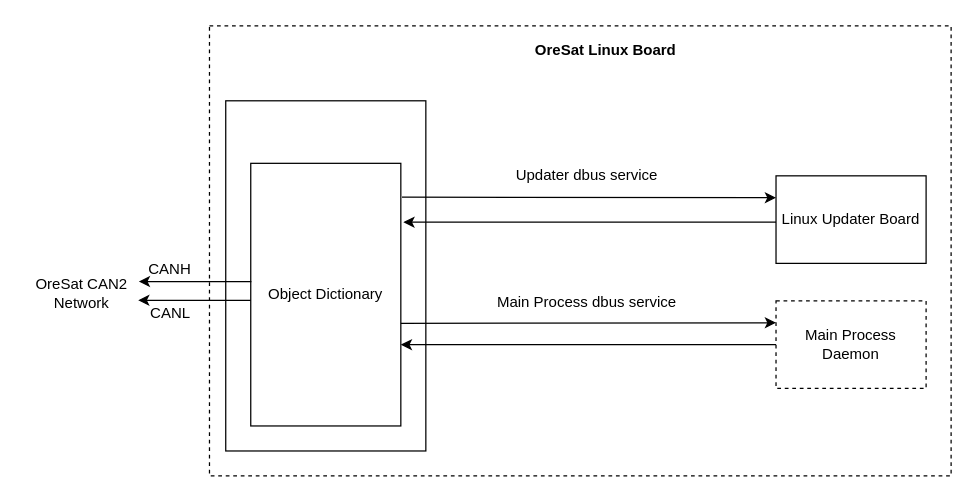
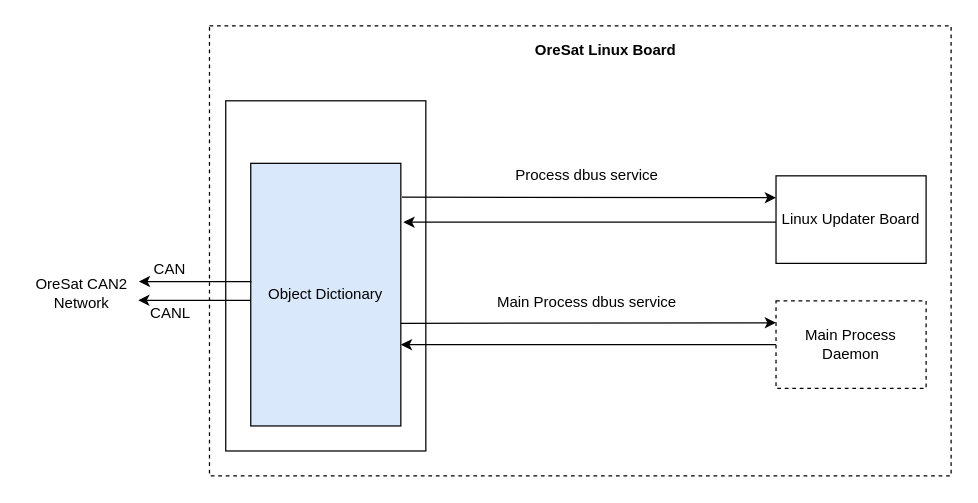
- <mxCell id="9" value="Updater dbus service" style="text;html=1;strokeColor=none;fillColor=none;align=center;verticalAlign=middle;whiteSpace=wrap;rounded=0;" vertex="1" parent="1"><mxGeometry x="354" y="135" width="230" height="10" as="geometry" /></mxCell>
+ <mxCell id="9" value="Process dbus service" style="text;html=1;strokeColor=none;fillColor=none;align=center;verticalAlign=middle;whiteSpace=wrap;rounded=0;" vertex="1" parent="1"><mxGeometry x="354" y="135" width="230" height="10" as="geometry" /></mxCell>
- <mxCell id="10" value="CANH" style="text;html=1;strokeColor=none;fillColor=none;align=center;verticalAlign=middle;whiteSpace=wrap;rounded=0;" vertex="1" parent="1"><mxGeometry x="120" y="205" width="31" height="20" as="geometry" /></mxCell>
+ <mxCell id="10" value="CAN" style="text;html=1;strokeColor=none;fillColor=none;align=center;verticalAlign=middle;whiteSpace=wrap;rounded=0;" vertex="1" parent="1"><mxGeometry x="120" y="205" width="31" height="20" as="geometry" /></mxCell>
- <mxCell id="4" value="Object Dictionary" style="rounded=0;whiteSpace=wrap;html=1;" vertex="1" parent="1"><mxGeometry x="200" y="130" width="120" height="210" as="geometry" /></mxCell>
+ <mxCell id="4" value="Object Dictionary" style="rounded=0;whiteSpace=wrap;html=1;fillColor=#dae8fc;" vertex="1" parent="1"><mxGeometry x="200" y="130" width="120" height="210" as="geometry" /></mxCell>
